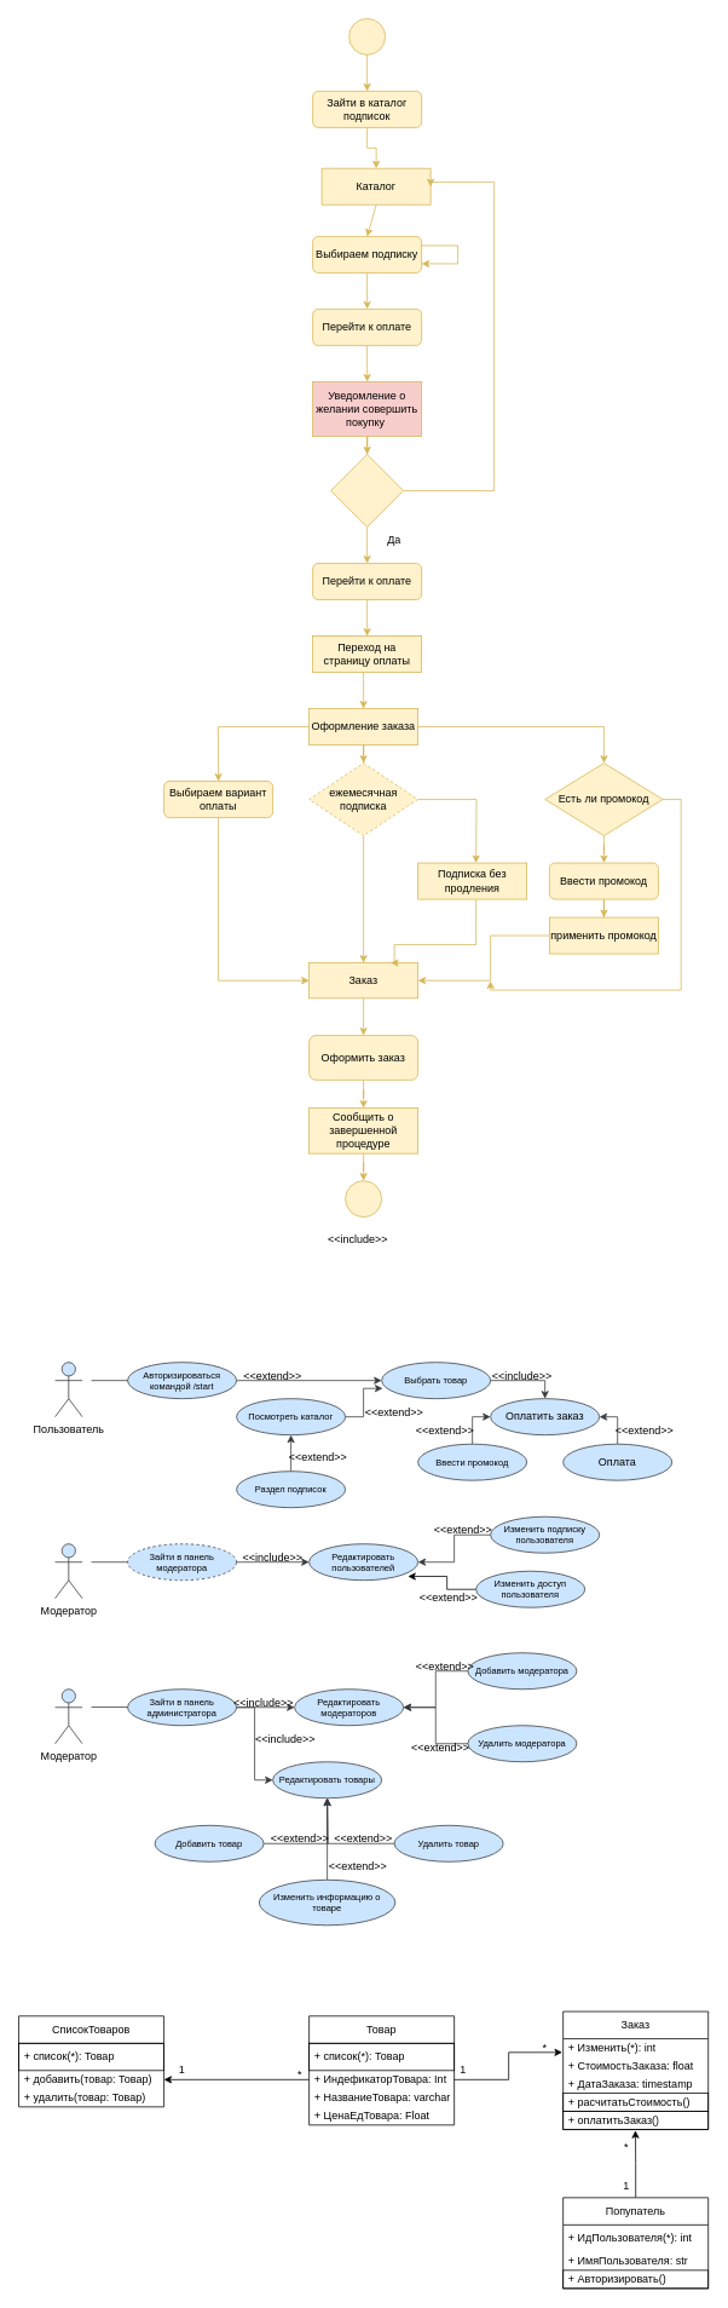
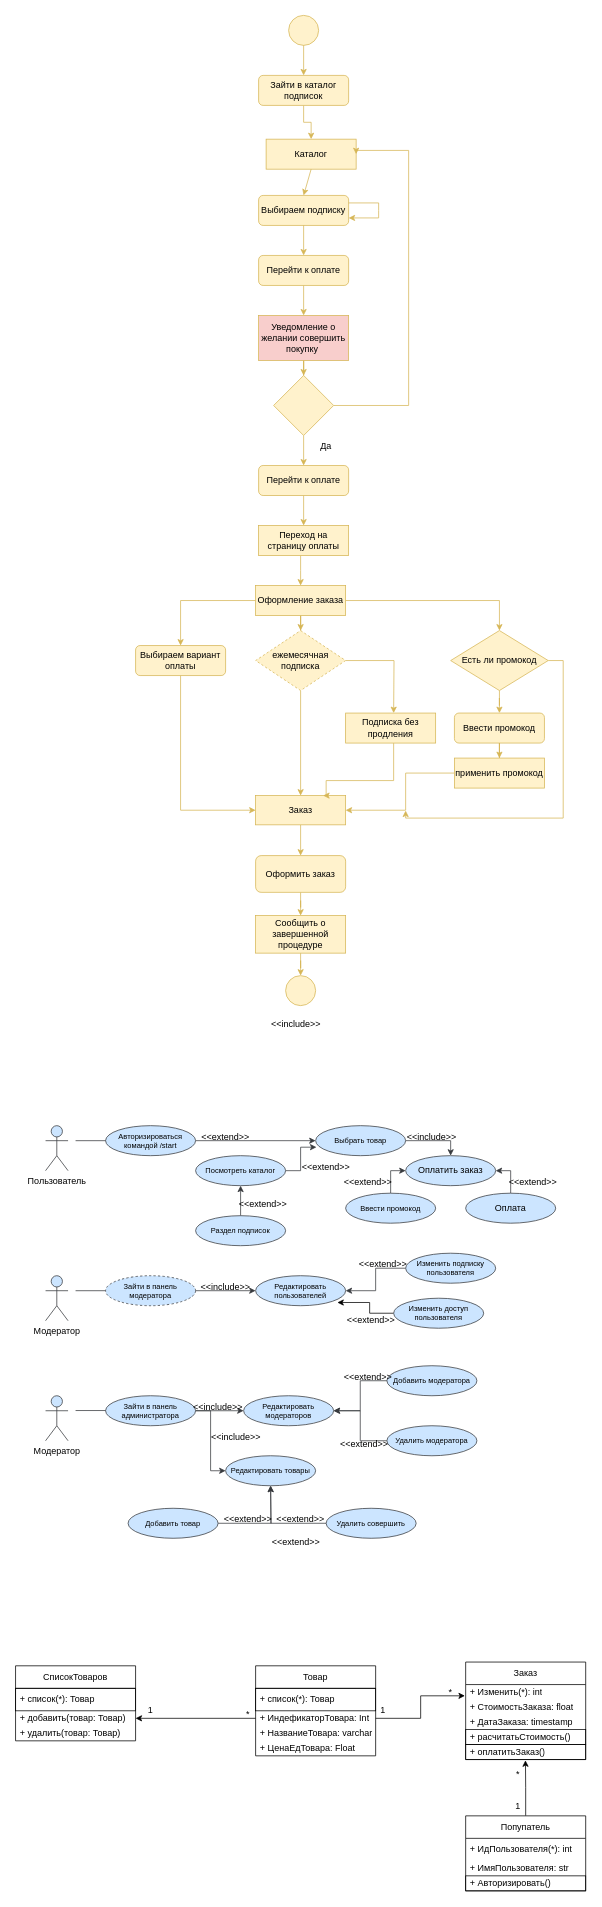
- <mxCell id="86" value="Удалить товар" style="ellipse;whiteSpace=wrap;html=1;fontSize=10;fillColor=#cce5ff;strokeColor=#36393d;" vertex="1" parent="1"><mxGeometry x="434" y="2010" width="120" height="40" as="geometry" /></mxCell>
+ <mxCell id="86" value="Удалить совершить" style="ellipse;whiteSpace=wrap;html=1;fontSize=10;fillColor=#cce5ff;strokeColor=#36393d;" vertex="1" parent="1"><mxGeometry x="434" y="2010" width="120" height="40" as="geometry" /></mxCell>
- <mxCell id="87" style="edgeStyle=orthogonalEdgeStyle;rounded=0;orthogonalLoop=1;jettySize=auto;html=1;entryX=0.5;entryY=1;entryDx=0;entryDy=0;fillColor=#cce5ff;strokeColor=#36393d;" edge="1" parent="1" source="88" target="82"><mxGeometry relative="1" as="geometry" /></mxCell>
- <mxCell id="88" value="Изменить информацию о товаре" style="ellipse;whiteSpace=wrap;html=1;fontSize=10;fillColor=#cce5ff;strokeColor=#36393d;" vertex="1" parent="1"><mxGeometry x="285" y="2070" width="150" height="50" as="geometry" /></mxCell>
